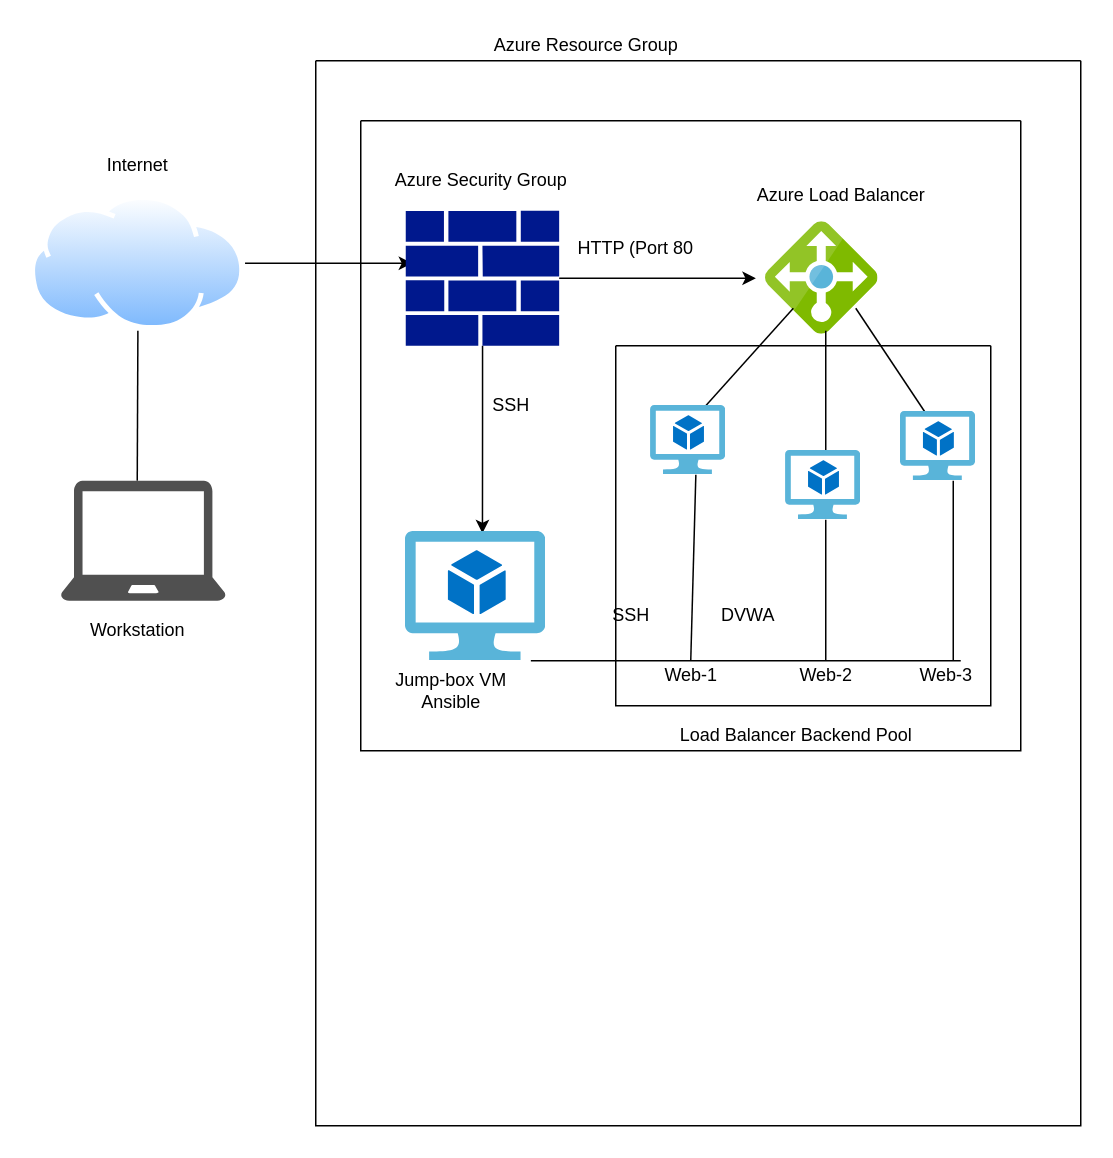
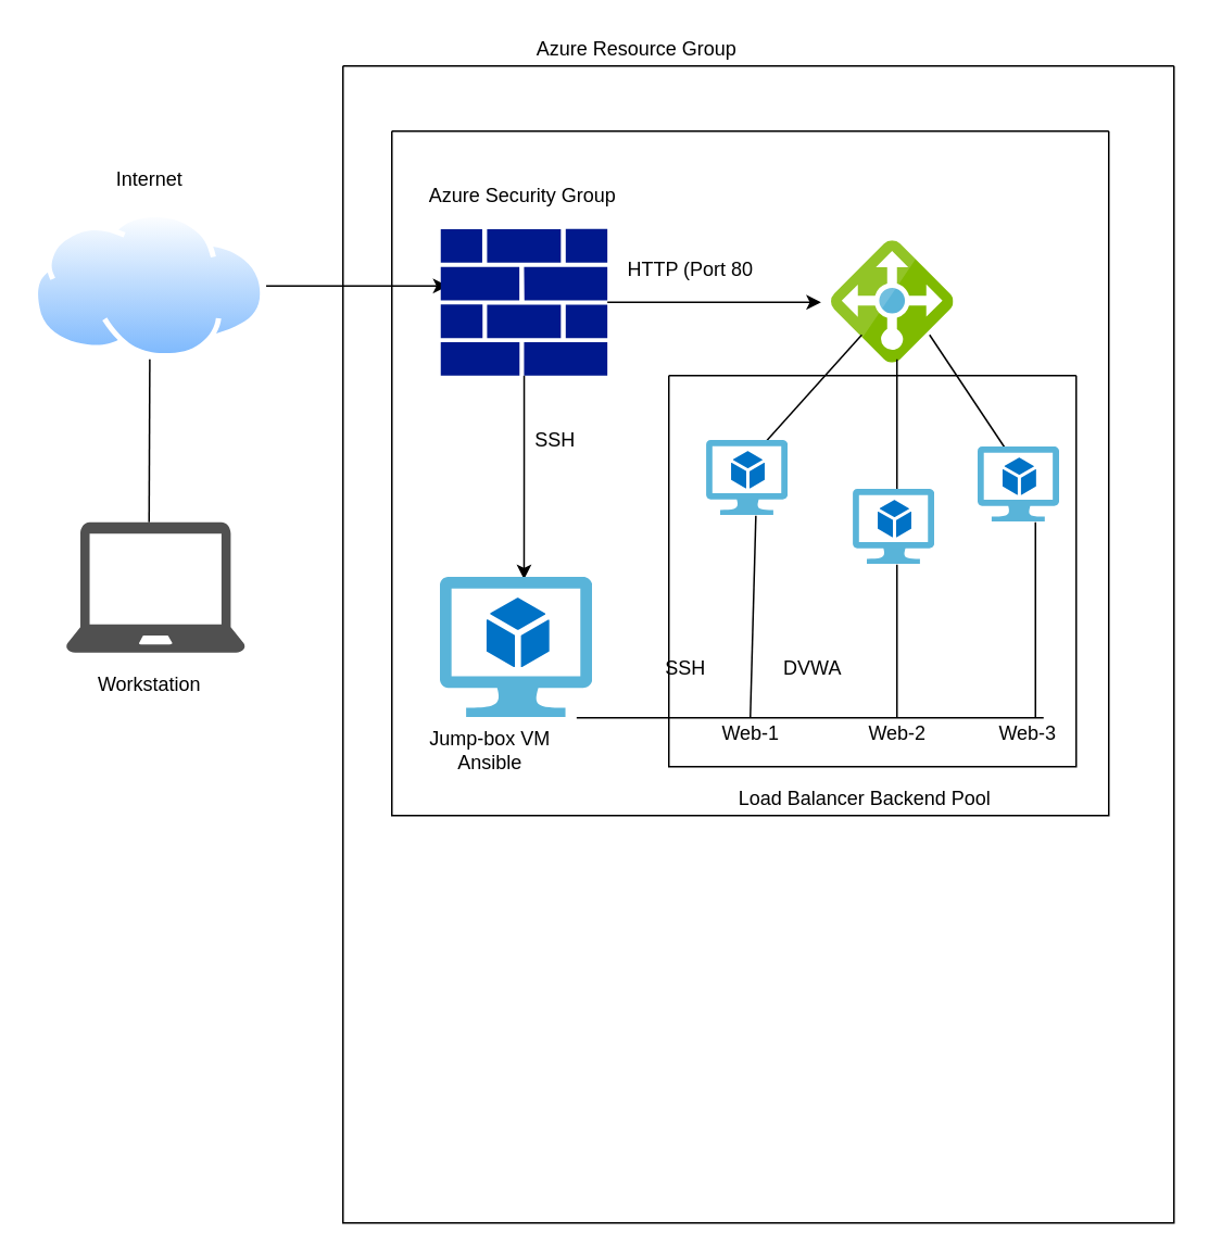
- <mxCell id="34" value="Azure Load Balancer" style="text;html=1;align=center;verticalAlign=middle;resizable=0;points=[];autosize=1;strokeColor=none;fillColor=none;" vertex="1" parent="1"><mxGeometry x="495" y="120" width="130" height="20" as="geometry" /></mxCell>
